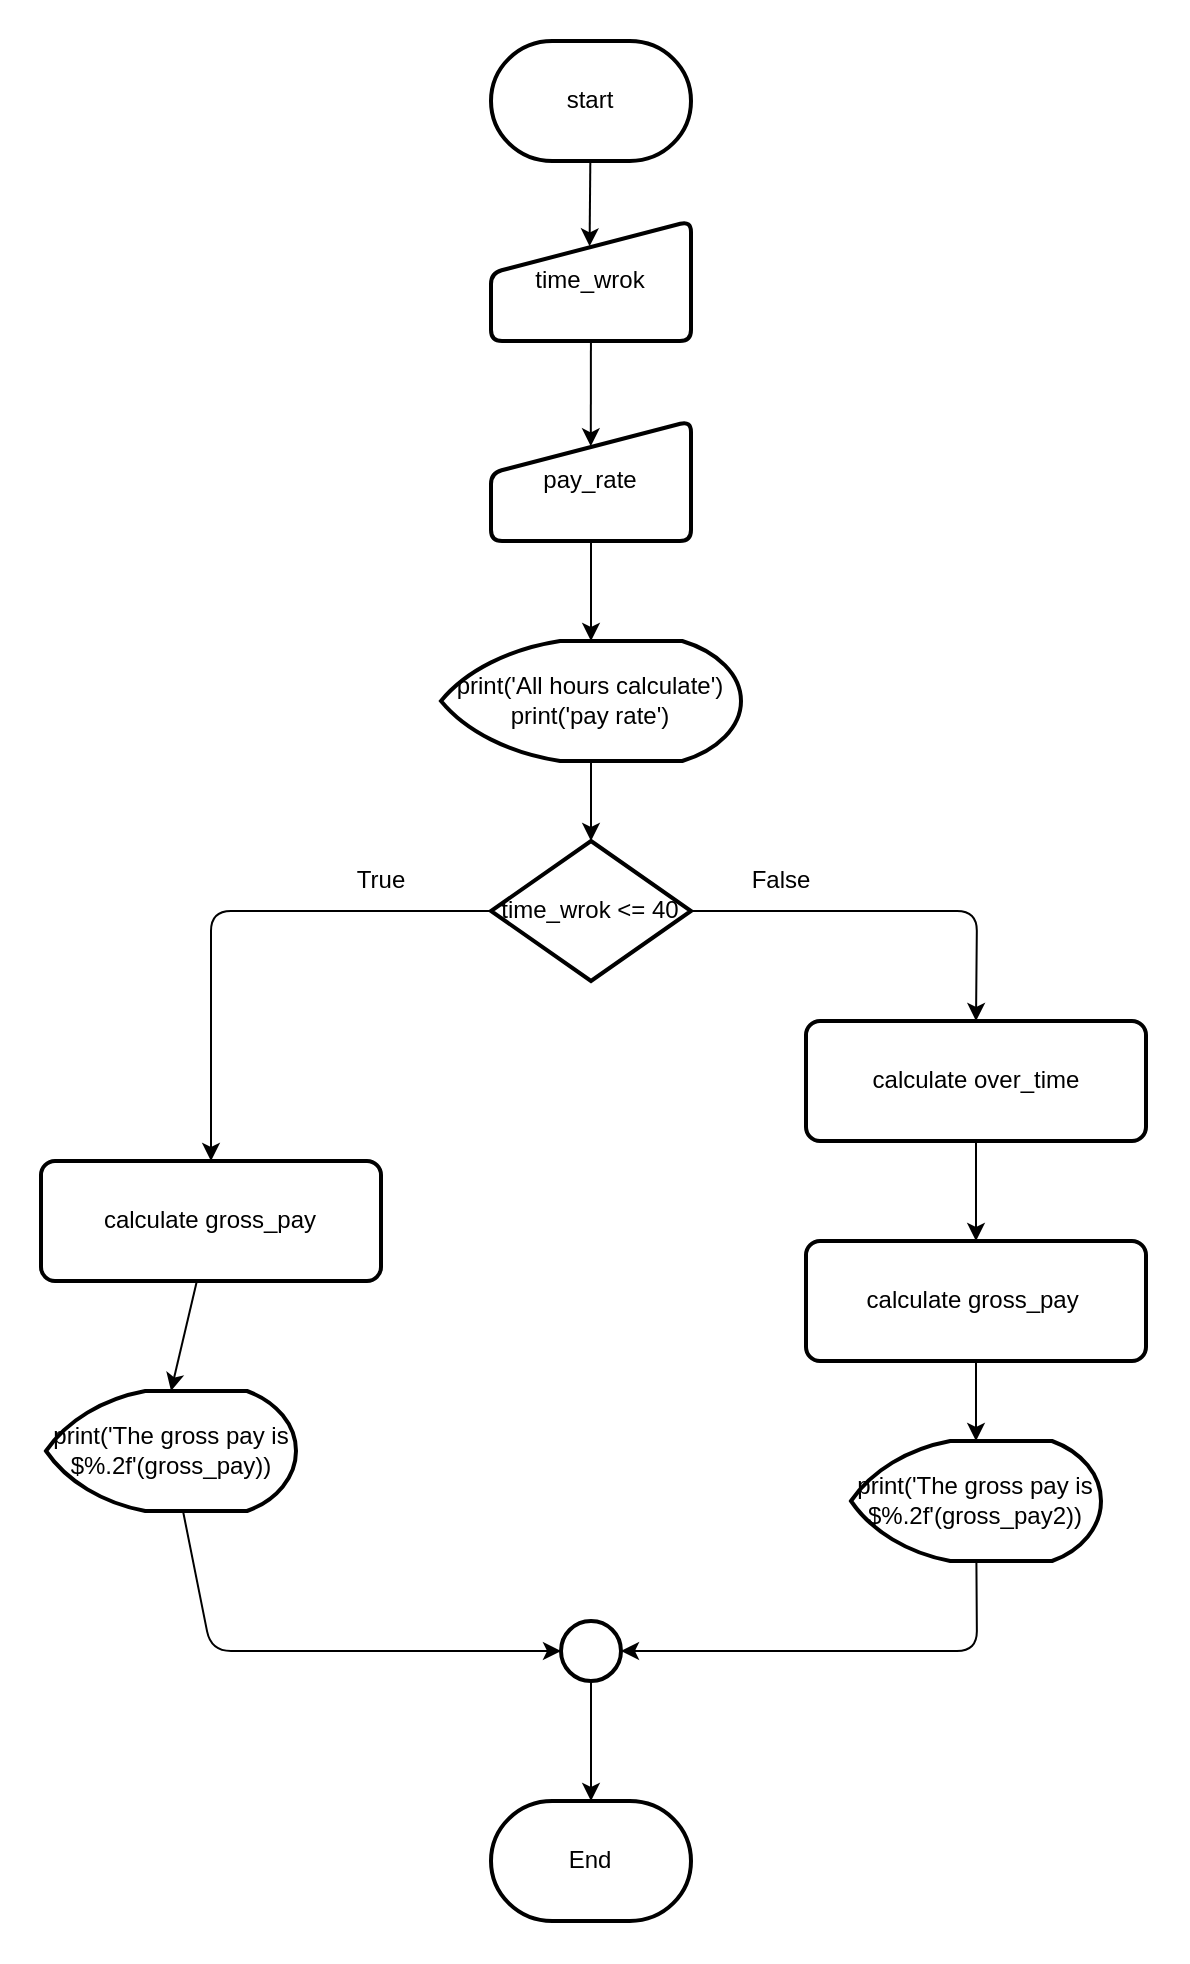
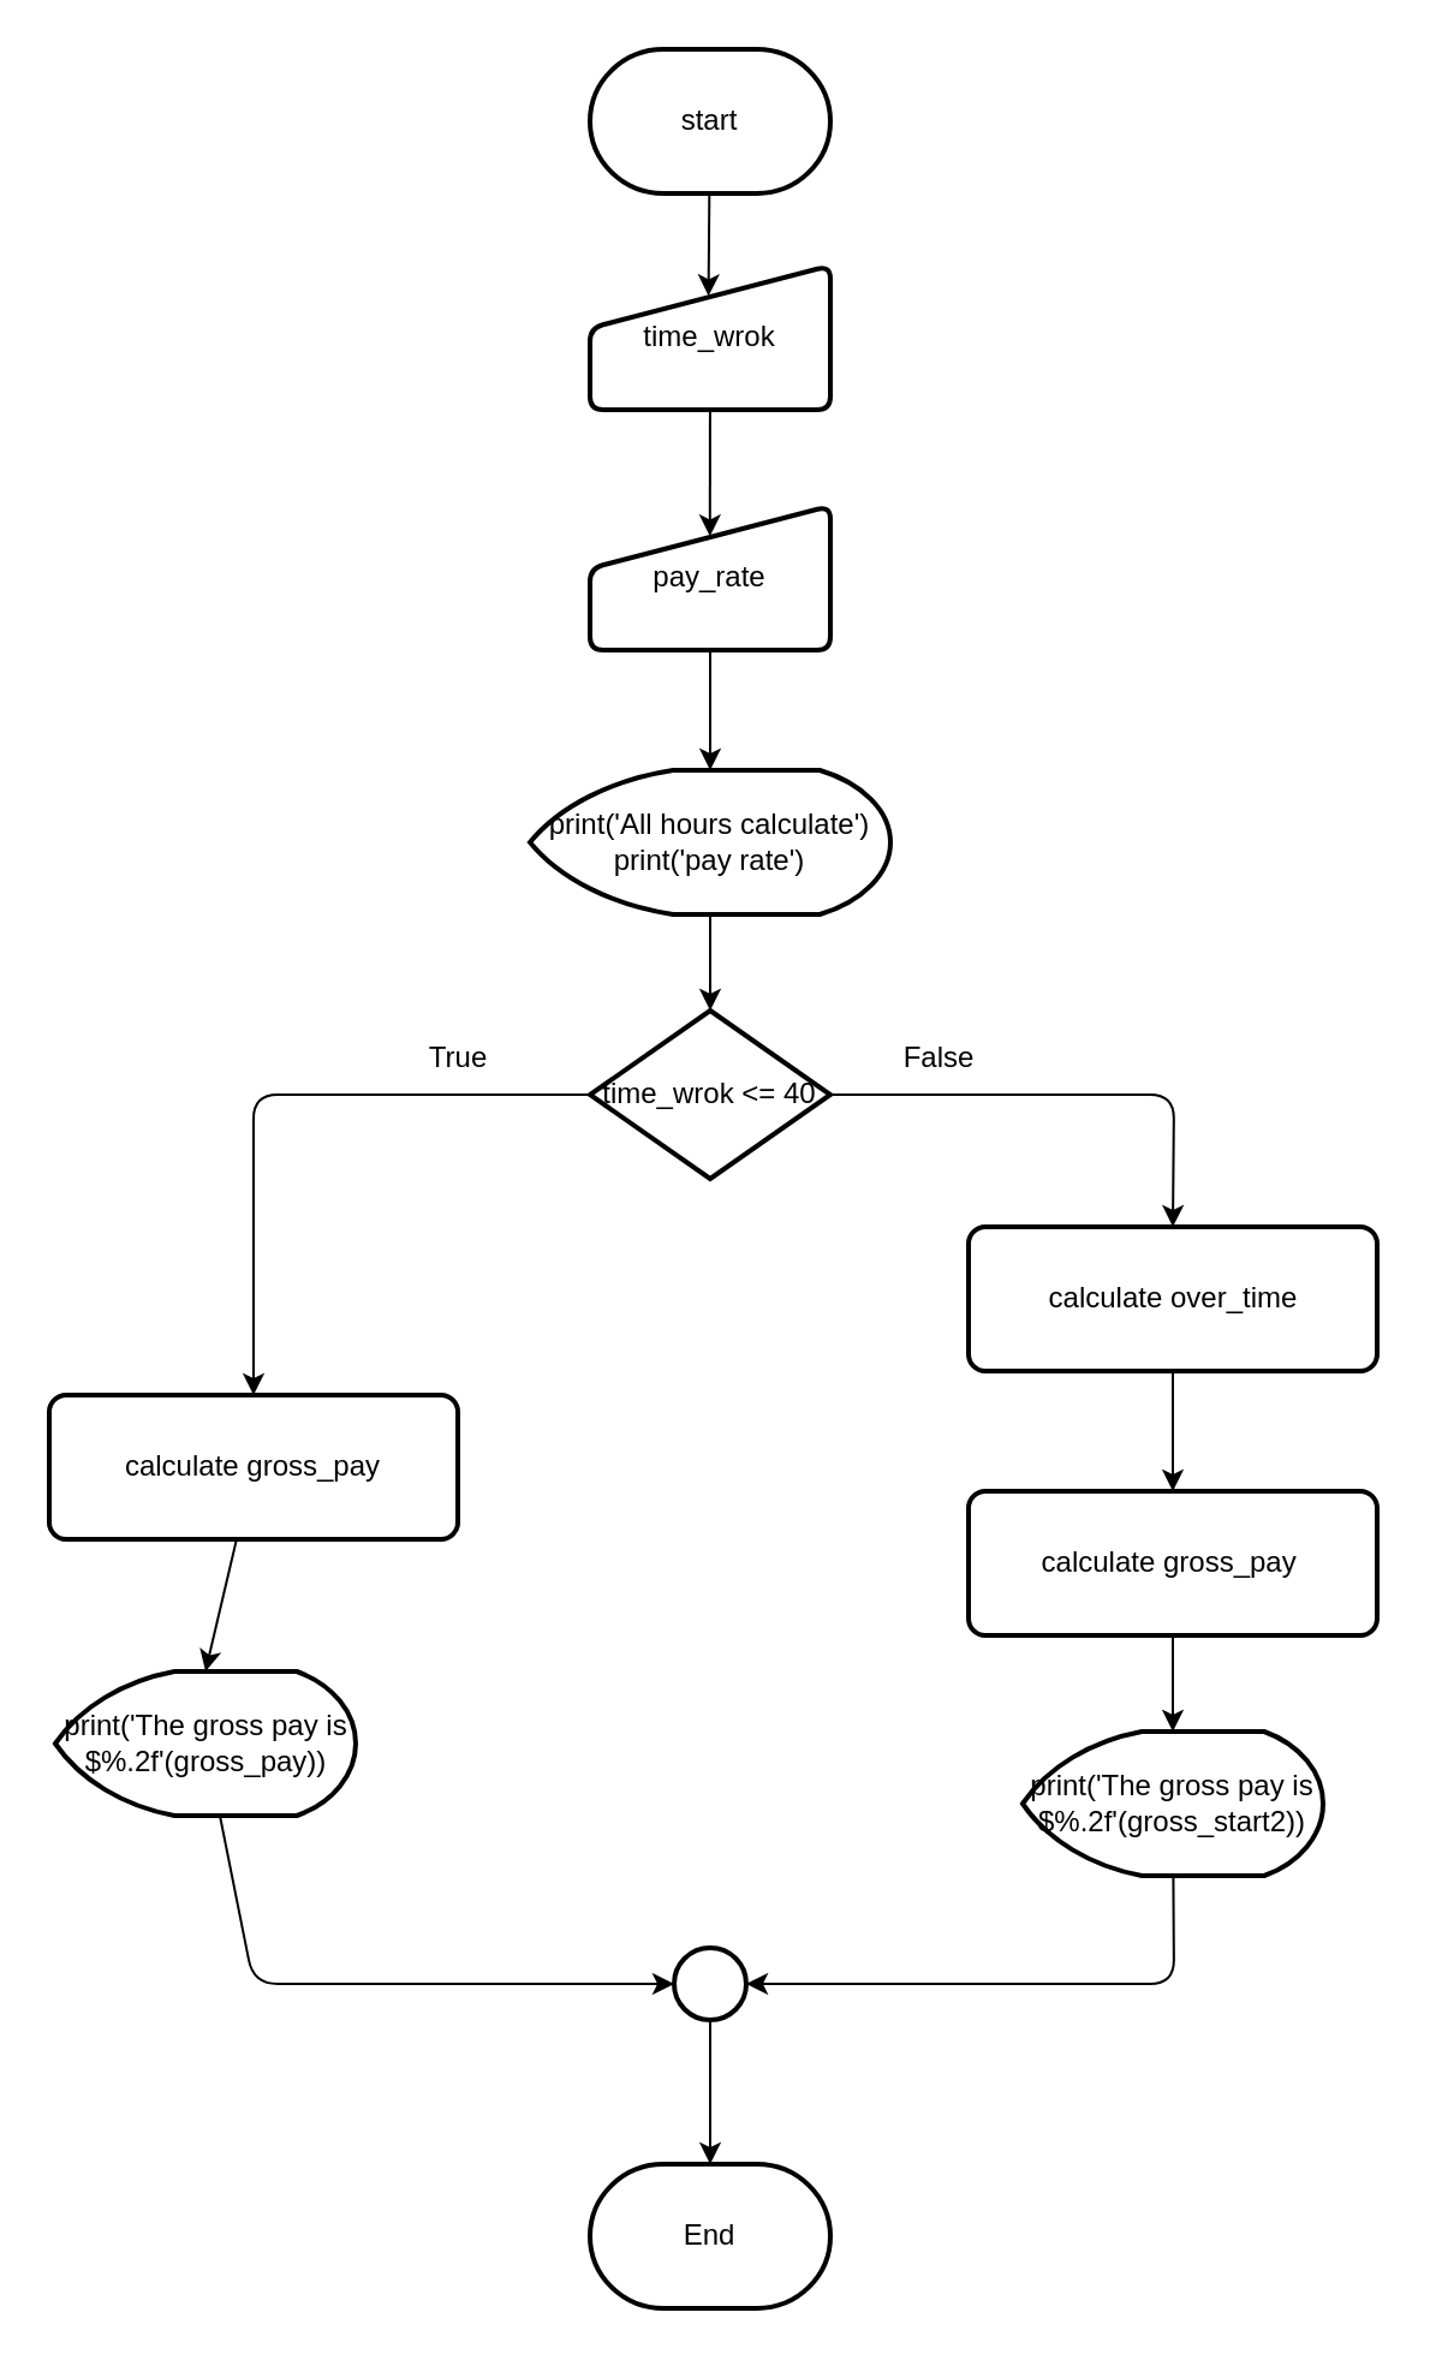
- <mxCell id="16" value="print('The gross pay is $%.2f'(gross_pay2))" style="strokeWidth=2;html=1;shape=mxgraph.flowchart.display;whiteSpace=wrap;" parent="1" vertex="1"><mxGeometry x="425" y="720" width="125" height="60" as="geometry" /></mxCell>
+ <mxCell id="16" value="print('The gross pay is $%.2f'(gross_start2))" style="strokeWidth=2;html=1;shape=mxgraph.flowchart.display;whiteSpace=wrap;" parent="1" vertex="1"><mxGeometry x="425" y="720" width="125" height="60" as="geometry" /></mxCell>
